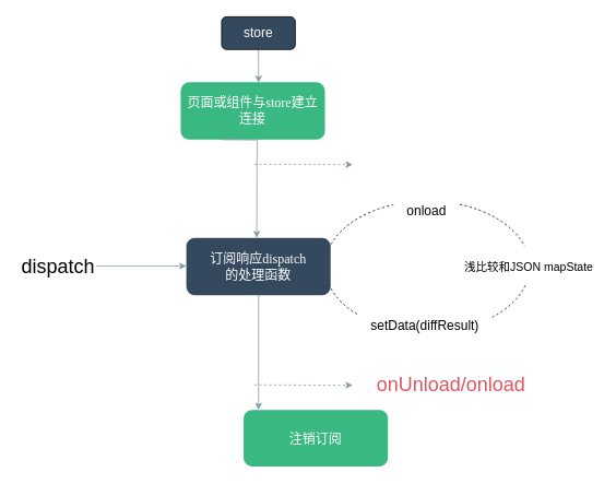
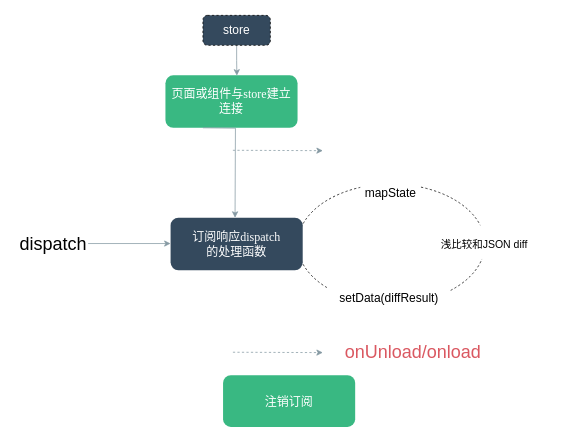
- <mxCell id="3" value="&lt;font color=&quot;#ffffff&quot; style=&quot;font-size: 16px&quot;&gt;store&lt;/font&gt;" style="rounded=1;whiteSpace=wrap;html=1;fillColor=#34495D;" vertex="1" parent="1"><mxGeometry x="270" y="20" width="90" height="40" as="geometry" /></mxCell>
+ <mxCell id="3" value="&lt;font color=&quot;#ffffff&quot; style=&quot;font-size: 16px&quot;&gt;store&lt;/font&gt;" style="rounded=1;whiteSpace=wrap;html=1;fillColor=#34495D;dashed=1;" vertex="1" parent="1"><mxGeometry x="270" y="20" width="90" height="40" as="geometry" /></mxCell>
- <mxCell id="15" value="&lt;font style=&quot;font-weight: normal ; font-size: 16px&quot;&gt;onload&lt;/font&gt;" style="text;strokeColor=none;fillColor=#ffffff;html=1;fontSize=24;fontStyle=1;verticalAlign=middle;align=center;dashed=1;" vertex="1" parent="1"><mxGeometry x="480" y="230" width="80" height="50" as="geometry" /></mxCell>
+ <mxCell id="15" value="&lt;font style=&quot;font-weight: normal ; font-size: 16px&quot;&gt;mapState&lt;/font&gt;" style="text;strokeColor=none;fillColor=#ffffff;html=1;fontSize=24;fontStyle=1;verticalAlign=middle;align=center;dashed=1;" vertex="1" parent="1"><mxGeometry x="480" y="230" width="80" height="50" as="geometry" /></mxCell>
- <mxCell id="16" value="&lt;font style=&quot;font-weight: normal&quot;&gt;&lt;font style=&quot;font-size: 14px&quot;&gt;浅比较和JSON mapState&lt;/font&gt;&lt;br&gt;&lt;/font&gt;" style="text;strokeColor=none;fillColor=#ffffff;html=1;fontSize=24;fontStyle=1;verticalAlign=middle;align=center;dashed=1;" vertex="1" parent="1"><mxGeometry x="560" y="300" width="170" height="45" as="geometry" /></mxCell>
+ <mxCell id="16" value="&lt;font style=&quot;font-weight: normal&quot;&gt;&lt;font style=&quot;font-size: 14px&quot;&gt;浅比较和JSON diff&lt;/font&gt;&lt;br&gt;&lt;/font&gt;" style="text;strokeColor=none;fillColor=#ffffff;html=1;fontSize=24;fontStyle=1;verticalAlign=middle;align=center;dashed=1;" vertex="1" parent="1"><mxGeometry x="560" y="300" width="170" height="45" as="geometry" /></mxCell>
- <mxCell id="7" value="" style="edgeStyle=orthogonalEdgeStyle;rounded=0;orthogonalLoop=1;jettySize=auto;html=1;strokeColor=#8599A3;" edge="1" parent="1" source="12" target="8"><mxGeometry relative="1" as="geometry"><Array as="points"><mxPoint x="315" y="470" /><mxPoint x="315" y="470" /></Array></mxGeometry></mxCell>
